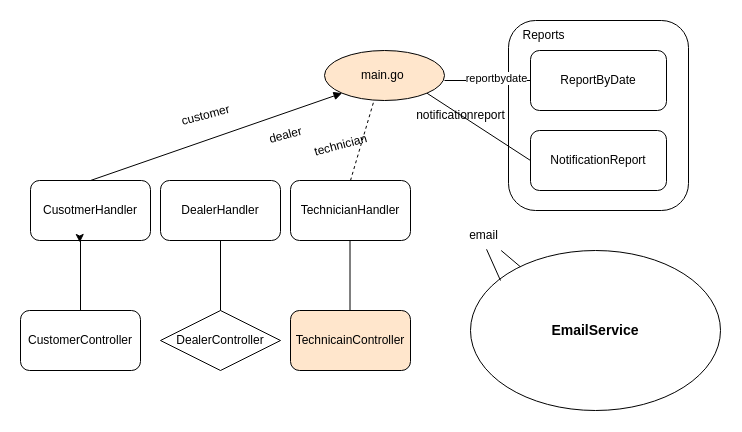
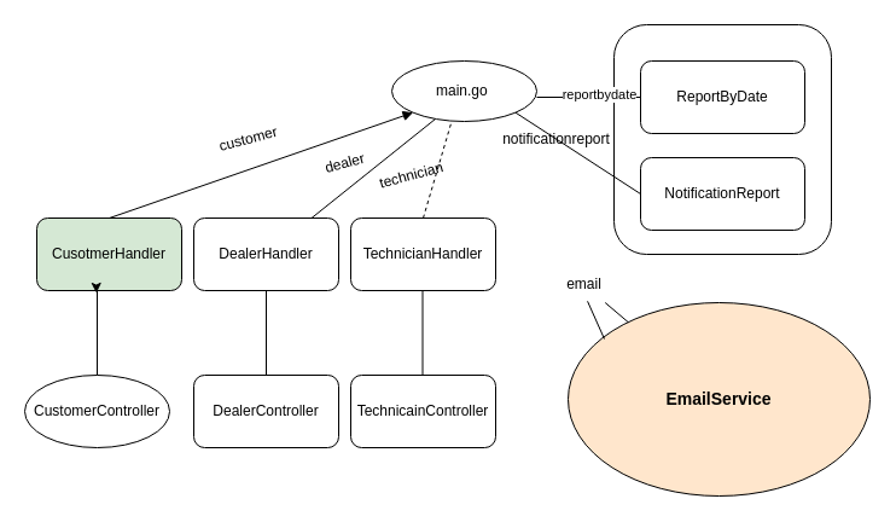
- <mxCell id="22" value="Reports&lt;br&gt;" style="text;html=1;align=center;verticalAlign=middle;resizable=0;points=[];autosize=1;strokeColor=none;fillColor=none;" vertex="1" parent="1"><mxGeometry x="508" y="20" width="70" height="30" as="geometry" /></mxCell>
- <mxCell id="2" value="main.go&amp;nbsp;" style="ellipse;whiteSpace=wrap;html=1;fillColor=#ffe6cc;" vertex="1" parent="1"><mxGeometry x="324" y="50" width="120" height="50" as="geometry" /></mxCell>
+ <mxCell id="2" value="main.go&amp;nbsp;" style="ellipse;whiteSpace=wrap;html=1;" vertex="1" parent="1"><mxGeometry x="324" y="50" width="120" height="50" as="geometry" /></mxCell>
+ <mxCell id="6" value="" style="endArrow=none;html=1;rounded=0;entryX=0.3;entryY=0.96;entryDx=0;entryDy=0;entryPerimeter=0;" edge="1" parent="1" source="3" target="2"><mxGeometry width="50" height="50" relative="1" as="geometry"><mxPoint x="100" y="190" as="sourcePoint" /><mxPoint x="350" y="100" as="targetPoint" /><Array as="points" /></mxGeometry></mxCell>
- <mxCell id="4" value="CusotmerHandler" style="rounded=1;whiteSpace=wrap;html=1;" vertex="1" parent="1"><mxGeometry x="30" y="180" width="120" height="60" as="geometry" /></mxCell>
+ <mxCell id="4" value="CusotmerHandler" style="rounded=1;whiteSpace=wrap;html=1;fillColor=#d5e8d4;" vertex="1" parent="1"><mxGeometry x="30" y="180" width="120" height="60" as="geometry" /></mxCell>
- <mxCell id="27" value="&lt;p style=&quot;line-height: 140%;&quot;&gt;&lt;b&gt;&lt;font style=&quot;font-size: 14px;&quot;&gt;EmailService&lt;/font&gt;&lt;/b&gt;&lt;/p&gt;" style="ellipse;whiteSpace=wrap;html=1;" vertex="1" parent="1"><mxGeometry x="470" y="250" width="250" height="160" as="geometry" /></mxCell>
+ <mxCell id="27" value="&lt;p style=&quot;line-height: 140%;&quot;&gt;&lt;b&gt;&lt;font style=&quot;font-size: 14px;&quot;&gt;EmailService&lt;/font&gt;&lt;/b&gt;&lt;/p&gt;" style="ellipse;whiteSpace=wrap;html=1;fillColor=#ffe6cc;" vertex="1" parent="1"><mxGeometry x="470" y="250" width="250" height="160" as="geometry" /></mxCell>
- <mxCell id="12" value="CustomerController" style="rounded=1;whiteSpace=wrap;html=1;" vertex="1" parent="1"><mxGeometry x="20" y="310" width="120" height="60" as="geometry" /></mxCell>
+ <mxCell id="12" value="CustomerController" style="ellipse;whiteSpace=wrap;html=1;" vertex="1" parent="1"><mxGeometry x="20" y="310" width="120" height="60" as="geometry" /></mxCell>
- <mxCell id="16" value="DealerController" style="rhombus;whiteSpace=wrap;html=1;" vertex="1" parent="1"><mxGeometry x="160" y="310" width="120" height="60" as="geometry" /></mxCell>
+ <mxCell id="16" value="DealerController" style="rounded=1;whiteSpace=wrap;html=1;" vertex="1" parent="1"><mxGeometry x="160" y="310" width="120" height="60" as="geometry" /></mxCell>
- <mxCell id="15" value="TechnicainController&lt;br&gt;" style="rounded=1;whiteSpace=wrap;html=1;fillColor=#ffe6cc;" vertex="1" parent="1"><mxGeometry x="290" y="310" width="120" height="60" as="geometry" /></mxCell>
+ <mxCell id="15" value="TechnicainController&lt;br&gt;" style="rounded=1;whiteSpace=wrap;html=1;" vertex="1" parent="1"><mxGeometry x="290" y="310" width="120" height="60" as="geometry" /></mxCell>
